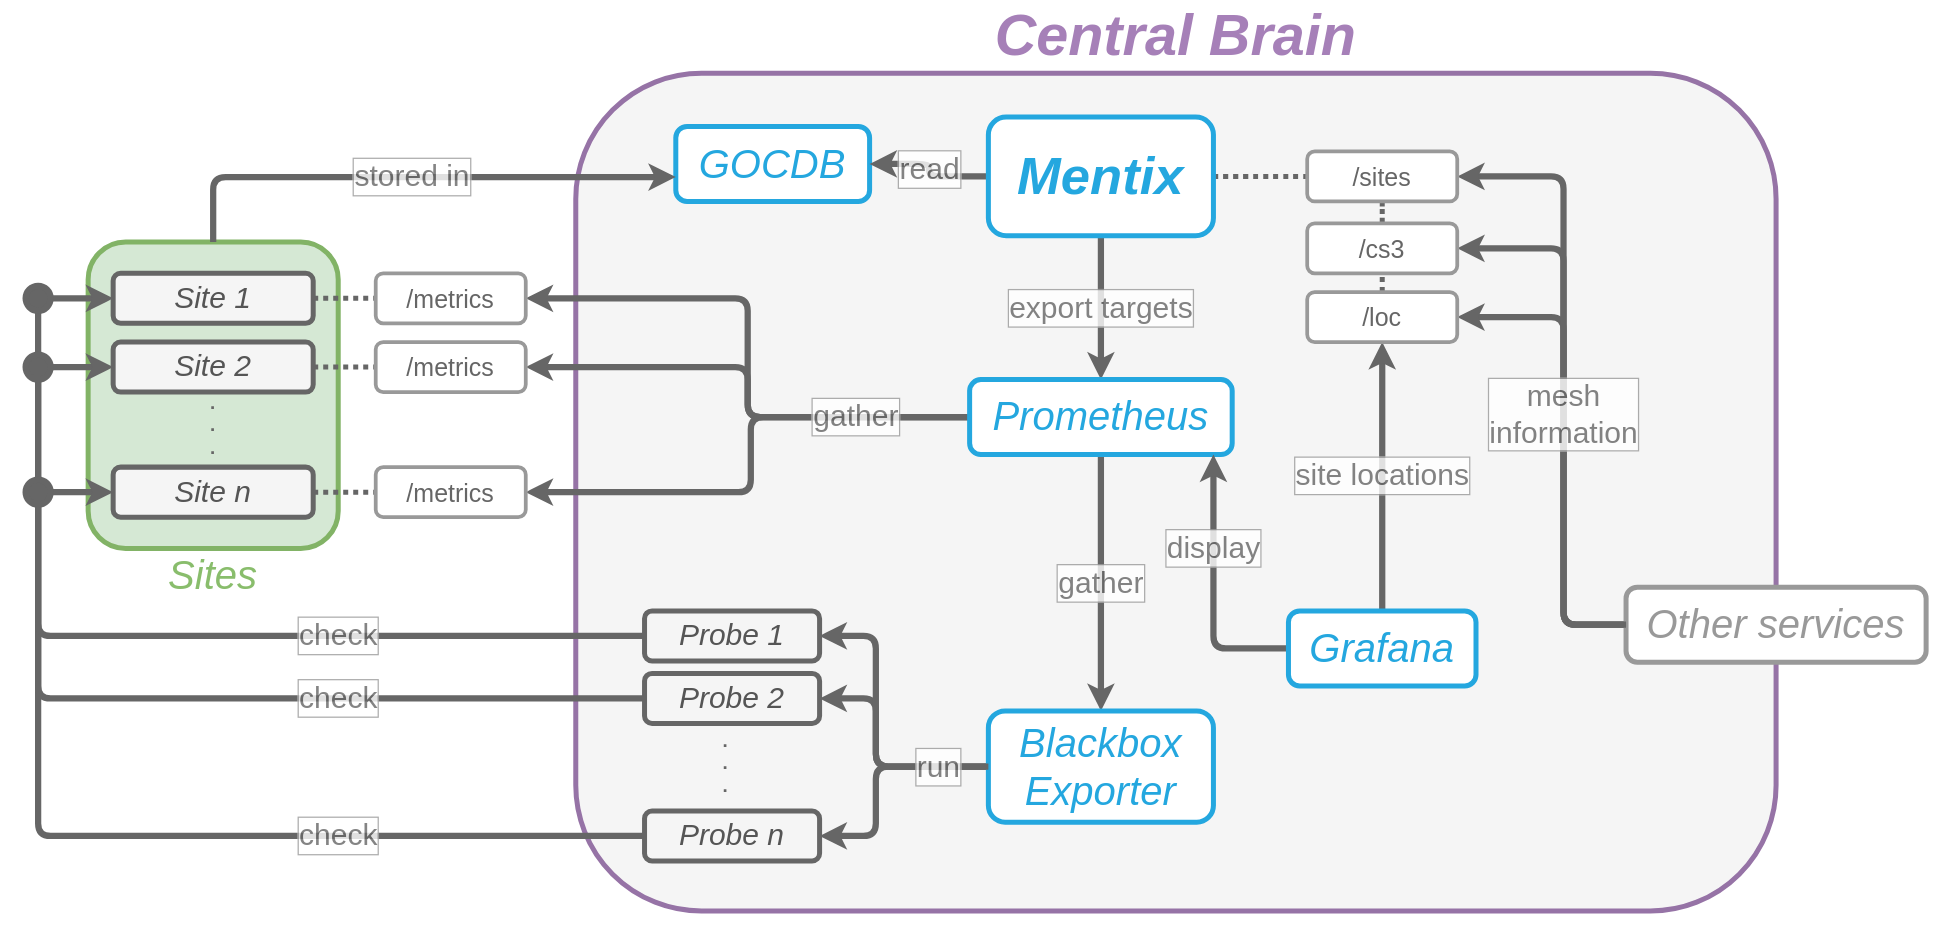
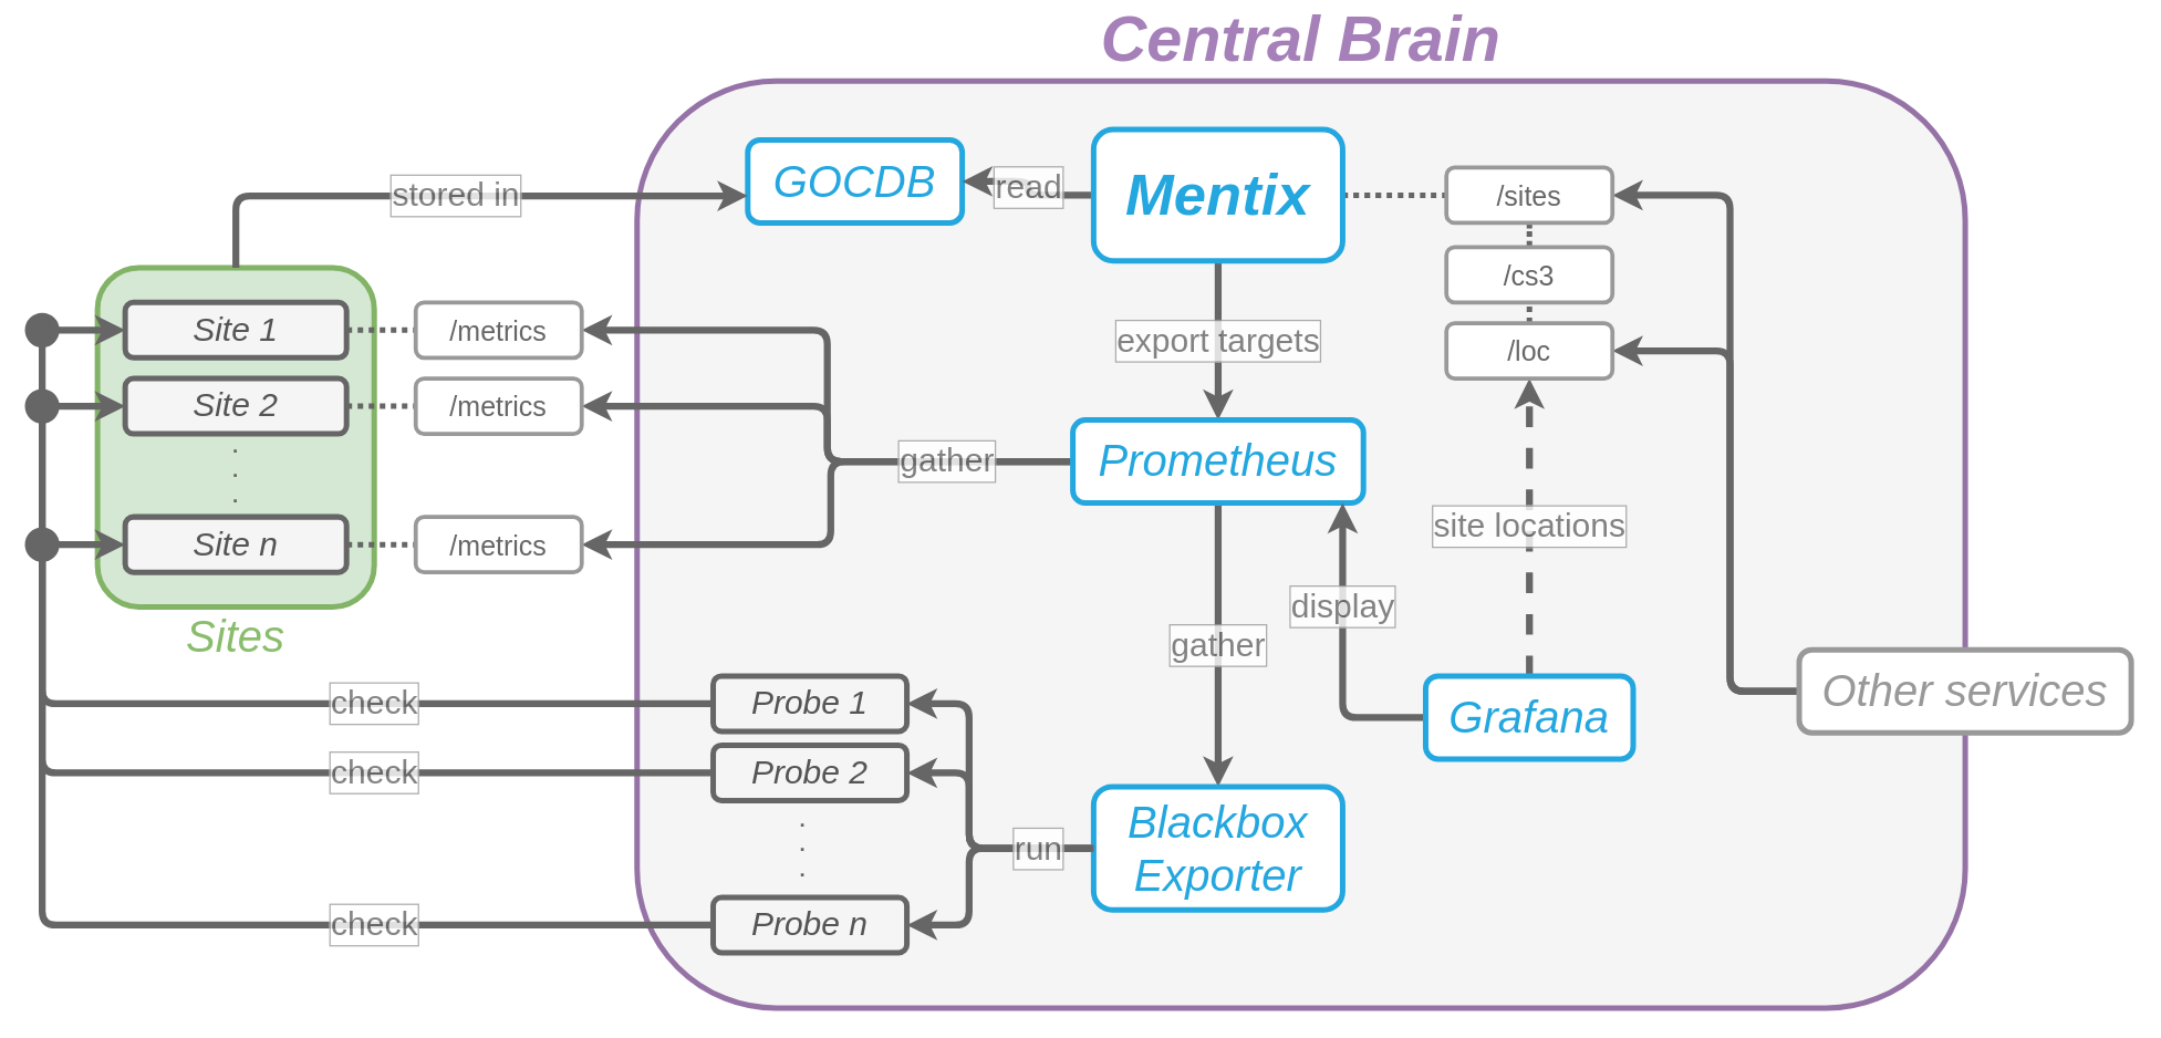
- <mxCell id="27" value="mesh&lt;br&gt;information" style="edgeStyle=orthogonalEdgeStyle;curved=0;sketch=0;orthogonalLoop=1;jettySize=auto;html=1;fontSize=24;fontColor=#666666;fontStyle=0;strokeColor=#666666;strokeWidth=5;textOpacity=80;labelBorderColor=#999999;spacing=2;spacingTop=0;entryX=1;entryY=0.5;entryDx=0;entryDy=0;" parent="1" source="26" target="47" edge="1"><mxGeometry relative="1" as="geometry"><Array as="points"><mxPoint x="1250" y="461" /><mxPoint x="1250" y="160" /></Array><mxPoint x="1100" y="135" as="targetPoint" /></mxGeometry></mxCell>
- <mxCell id="22" value="site locations" style="edgeStyle=orthogonalEdgeStyle;curved=1;sketch=0;orthogonalLoop=1;jettySize=auto;html=1;fontSize=24;fontColor=#666666;fontStyle=0;strokeColor=#666666;strokeWidth=5;textOpacity=80;labelBorderColor=#999999;spacing=2;spacingTop=0;entryX=0.5;entryY=1;entryDx=0;entryDy=0;" parent="1" source="23" target="48" edge="1"><mxGeometry relative="1" as="geometry"><mxPoint x="1040" y="205" as="targetPoint" /></mxGeometry></mxCell>
+ <mxCell id="22" value="site locations" style="edgeStyle=orthogonalEdgeStyle;curved=1;sketch=0;orthogonalLoop=1;jettySize=auto;html=1;fontSize=24;fontColor=#666666;fontStyle=0;strokeColor=#666666;strokeWidth=5;textOpacity=80;labelBorderColor=#999999;spacing=2;spacingTop=0;entryX=0.5;entryY=1;entryDx=0;entryDy=0;dashed=1;" parent="1" source="23" target="48" edge="1"><mxGeometry relative="1" as="geometry"><mxPoint x="1040" y="205" as="targetPoint" /></mxGeometry></mxCell>
